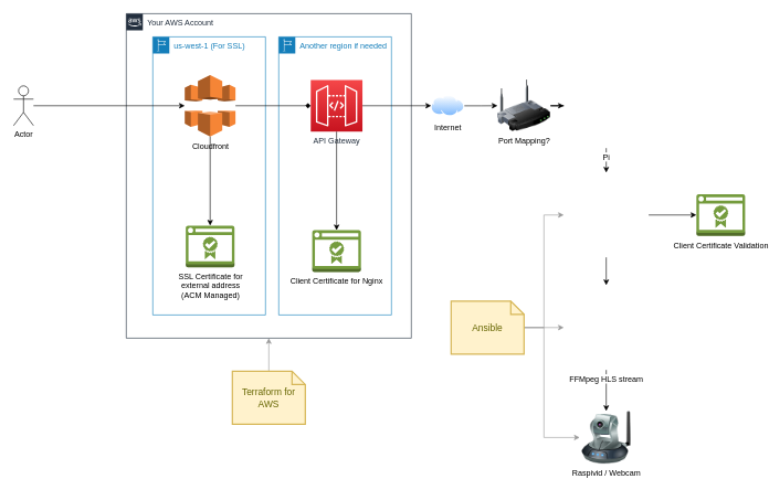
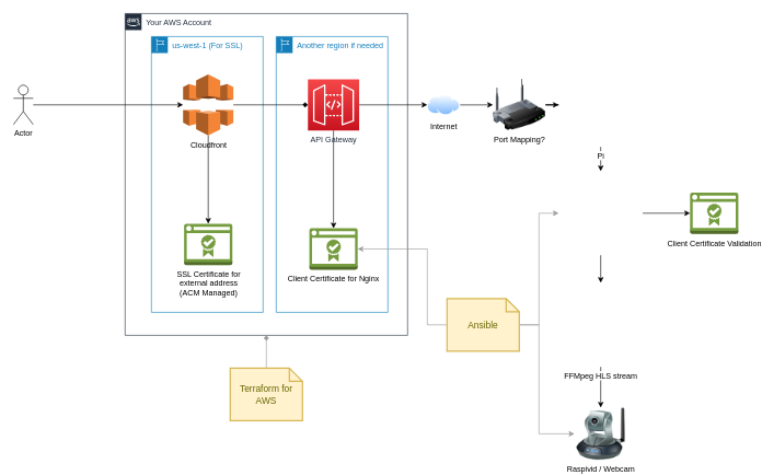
+ <mxCell id="33" style="edgeStyle=orthogonalEdgeStyle;rounded=0;orthogonalLoop=1;jettySize=auto;html=1;entryX=1;entryY=0.5;entryDx=0;entryDy=0;entryPerimeter=0;strokeColor=#999999;" parent="1" source="34" target="25" edge="1"><mxGeometry relative="1" as="geometry"><Array as="points"><mxPoint x="650" y="494" /><mxPoint x="650" y="379" /></Array></mxGeometry></mxCell>
- <mxCell id="31" style="edgeStyle=orthogonalEdgeStyle;rounded=0;orthogonalLoop=1;jettySize=auto;html=1;strokeColor=#999999;" parent="1" source="34" target="24" edge="1"><mxGeometry relative="1" as="geometry" /></mxCell>
- <mxCell id="28" style="edgeStyle=orthogonalEdgeStyle;rounded=0;orthogonalLoop=1;jettySize=auto;html=1;entryX=0.5;entryY=1;entryDx=0;entryDy=0;strokeColor=#999999;" parent="1" source="29" target="2" edge="1"><mxGeometry relative="1" as="geometry" /></mxCell>
+ <mxCell id="28" style="edgeStyle=orthogonalEdgeStyle;rounded=0;orthogonalLoop=1;jettySize=auto;html=1;entryX=0.5;entryY=1;entryDx=0;entryDy=0;strokeColor=#999999;endArrow=diamond;" parent="1" source="29" target="2" edge="1"><mxGeometry relative="1" as="geometry" /></mxCell>
